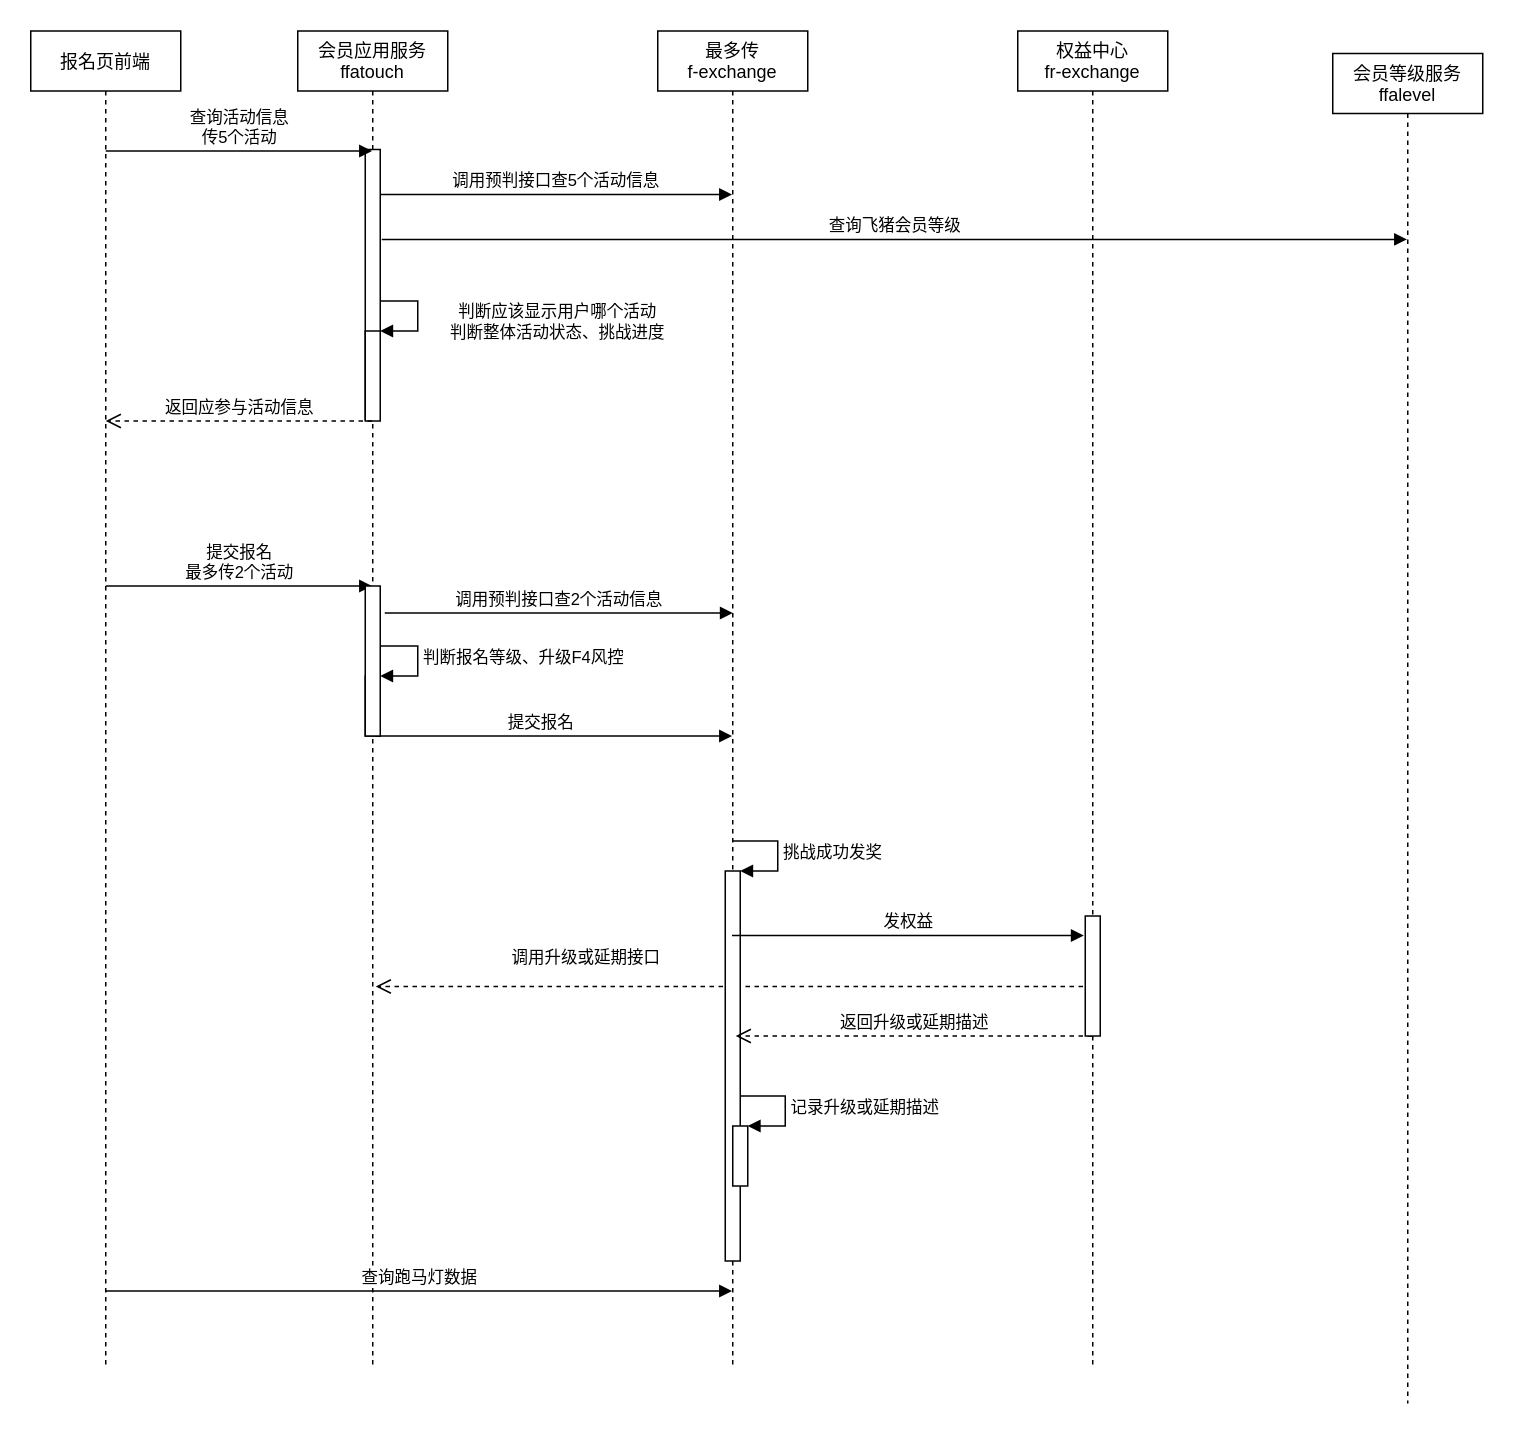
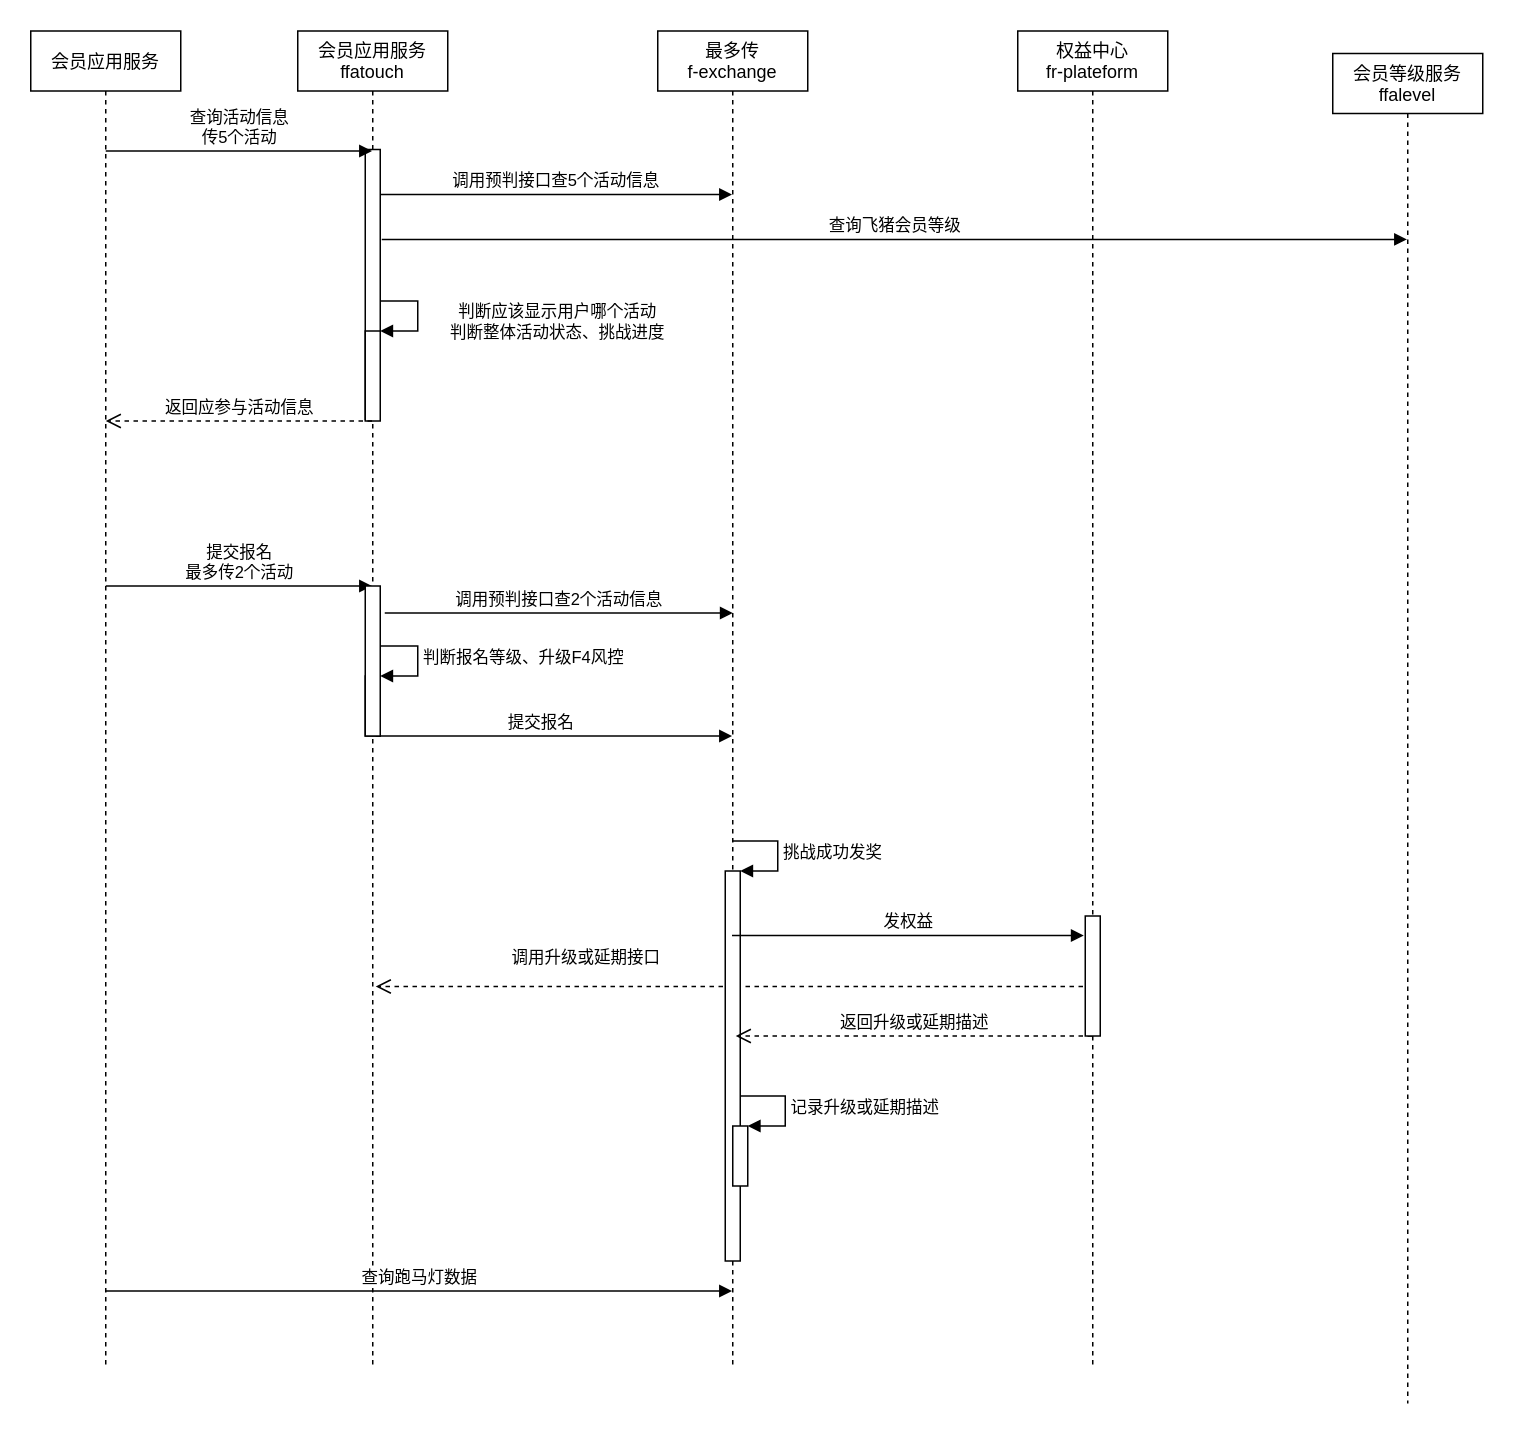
- <mxCell id="18" value="权益中心&#10;fr-exchange" style="shape=umlLifeline;perimeter=lifelinePerimeter;container=1;collapsible=0;recursiveResize=0;rounded=0;shadow=0;strokeWidth=1;" vertex="1" parent="1"><mxGeometry x="678" y="20" width="100" height="890" as="geometry" /></mxCell>
+ <mxCell id="18" value="权益中心&#10;fr-plateform" style="shape=umlLifeline;perimeter=lifelinePerimeter;container=1;collapsible=0;recursiveResize=0;rounded=0;shadow=0;strokeWidth=1;" vertex="1" parent="1"><mxGeometry x="678" y="20" width="100" height="890" as="geometry" /></mxCell>
- <mxCell id="21" value="报名页前端" style="shape=umlLifeline;perimeter=lifelinePerimeter;container=1;collapsible=0;recursiveResize=0;rounded=0;shadow=0;strokeWidth=1;" vertex="1" parent="1"><mxGeometry x="20" y="20" width="100" height="890" as="geometry" /></mxCell>
+ <mxCell id="21" value="会员应用服务" style="shape=umlLifeline;perimeter=lifelinePerimeter;container=1;collapsible=0;recursiveResize=0;rounded=0;shadow=0;strokeWidth=1;" vertex="1" parent="1"><mxGeometry x="20" y="20" width="100" height="890" as="geometry" /></mxCell>
